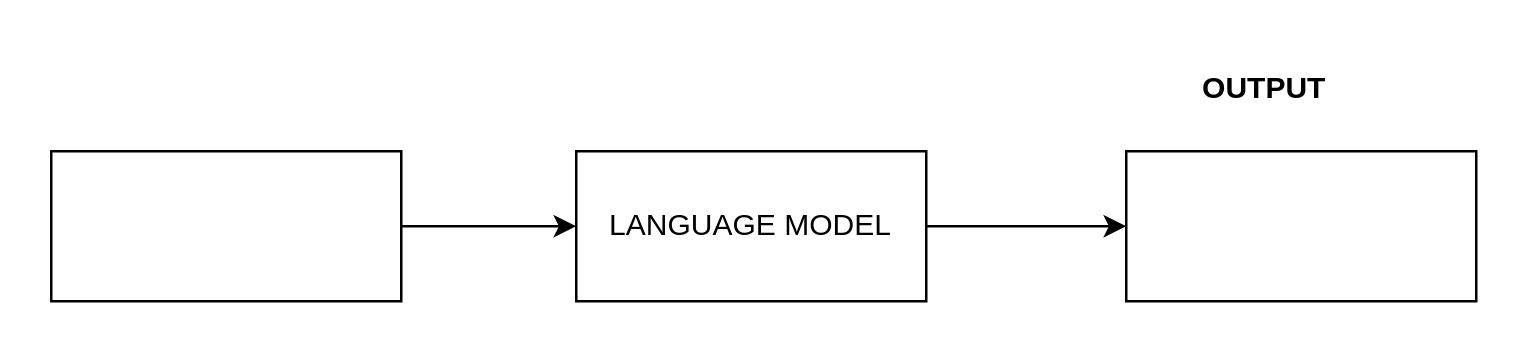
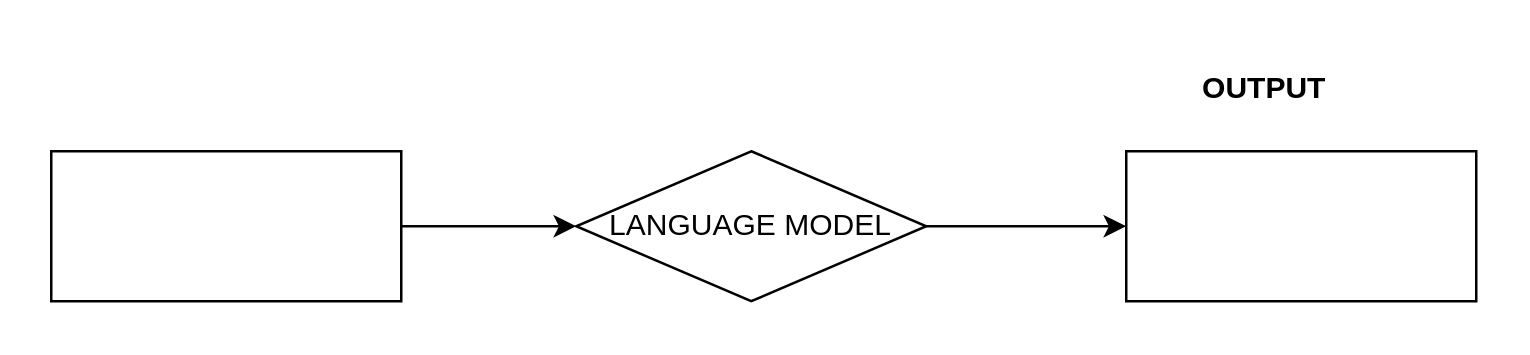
- <mxCell id="5" value="LANGUAGE MODEL" style="rounded=0;whiteSpace=wrap;html=1;" vertex="1" parent="1"><mxGeometry x="230" y="60" width="140" height="60" as="geometry" /></mxCell>
+ <mxCell id="5" value="LANGUAGE MODEL" style="rhombus;whiteSpace=wrap;html=1;" vertex="1" parent="1"><mxGeometry x="230" y="60" width="140" height="60" as="geometry" /></mxCell>
